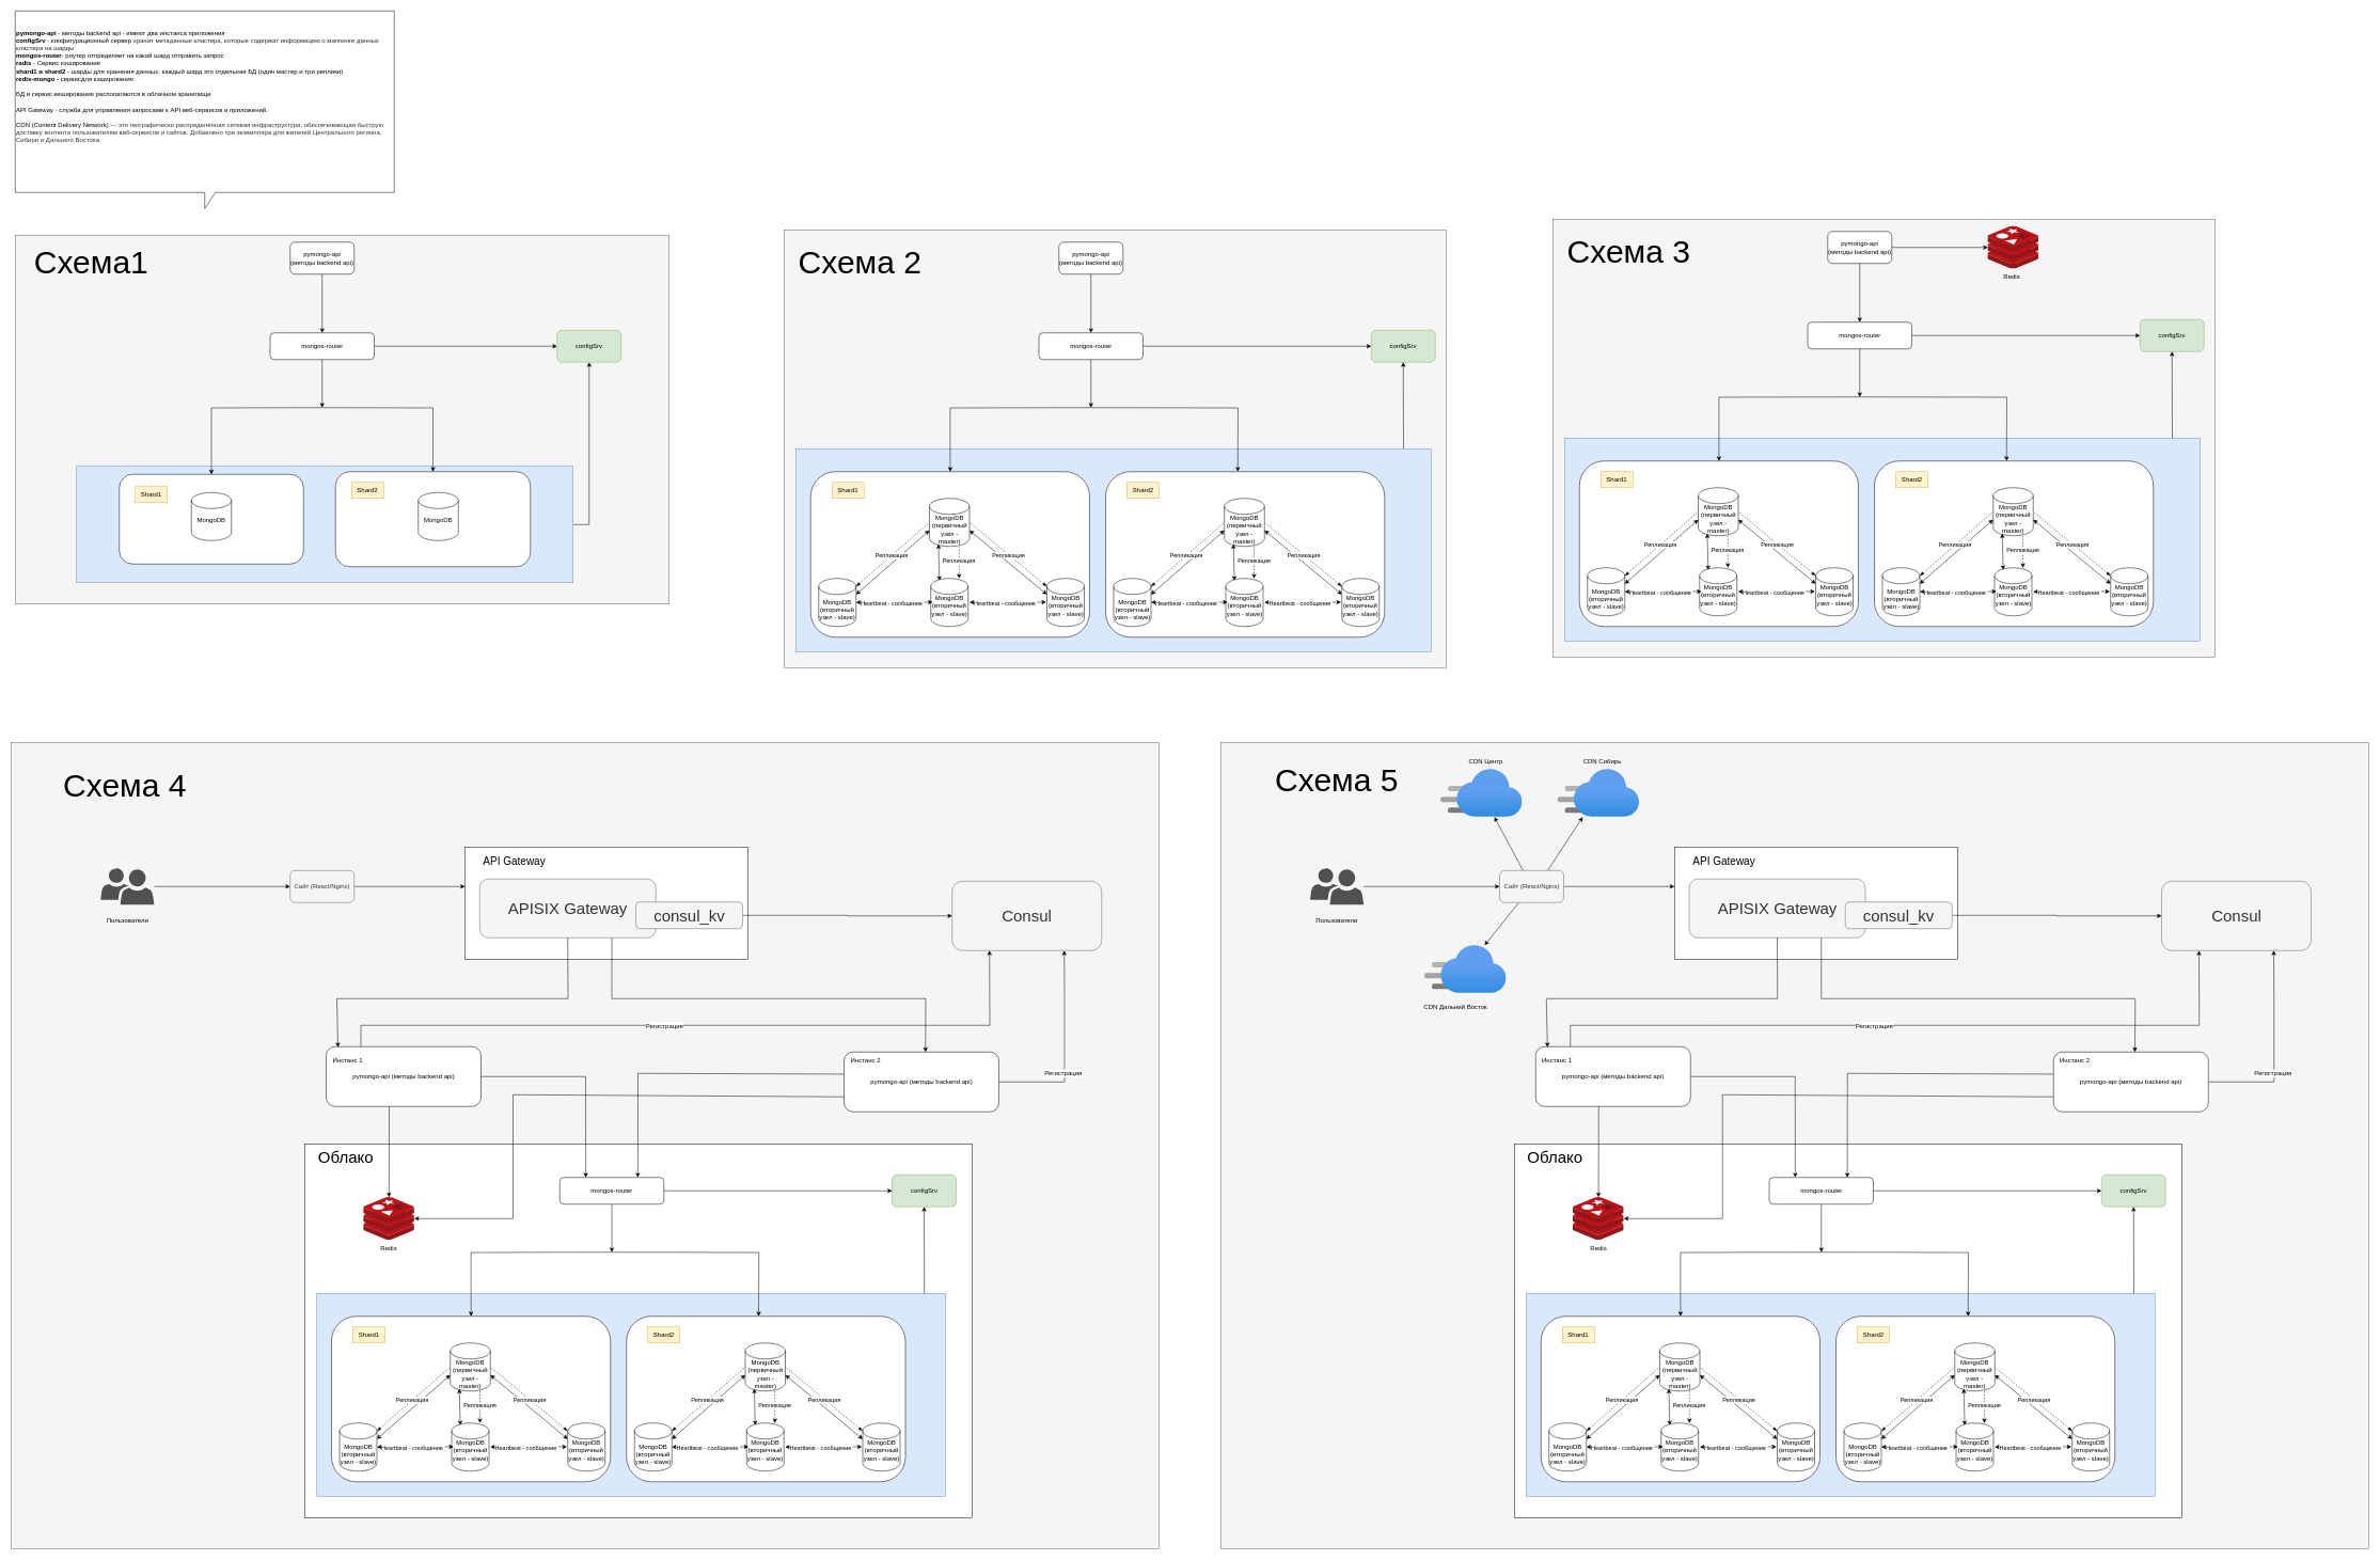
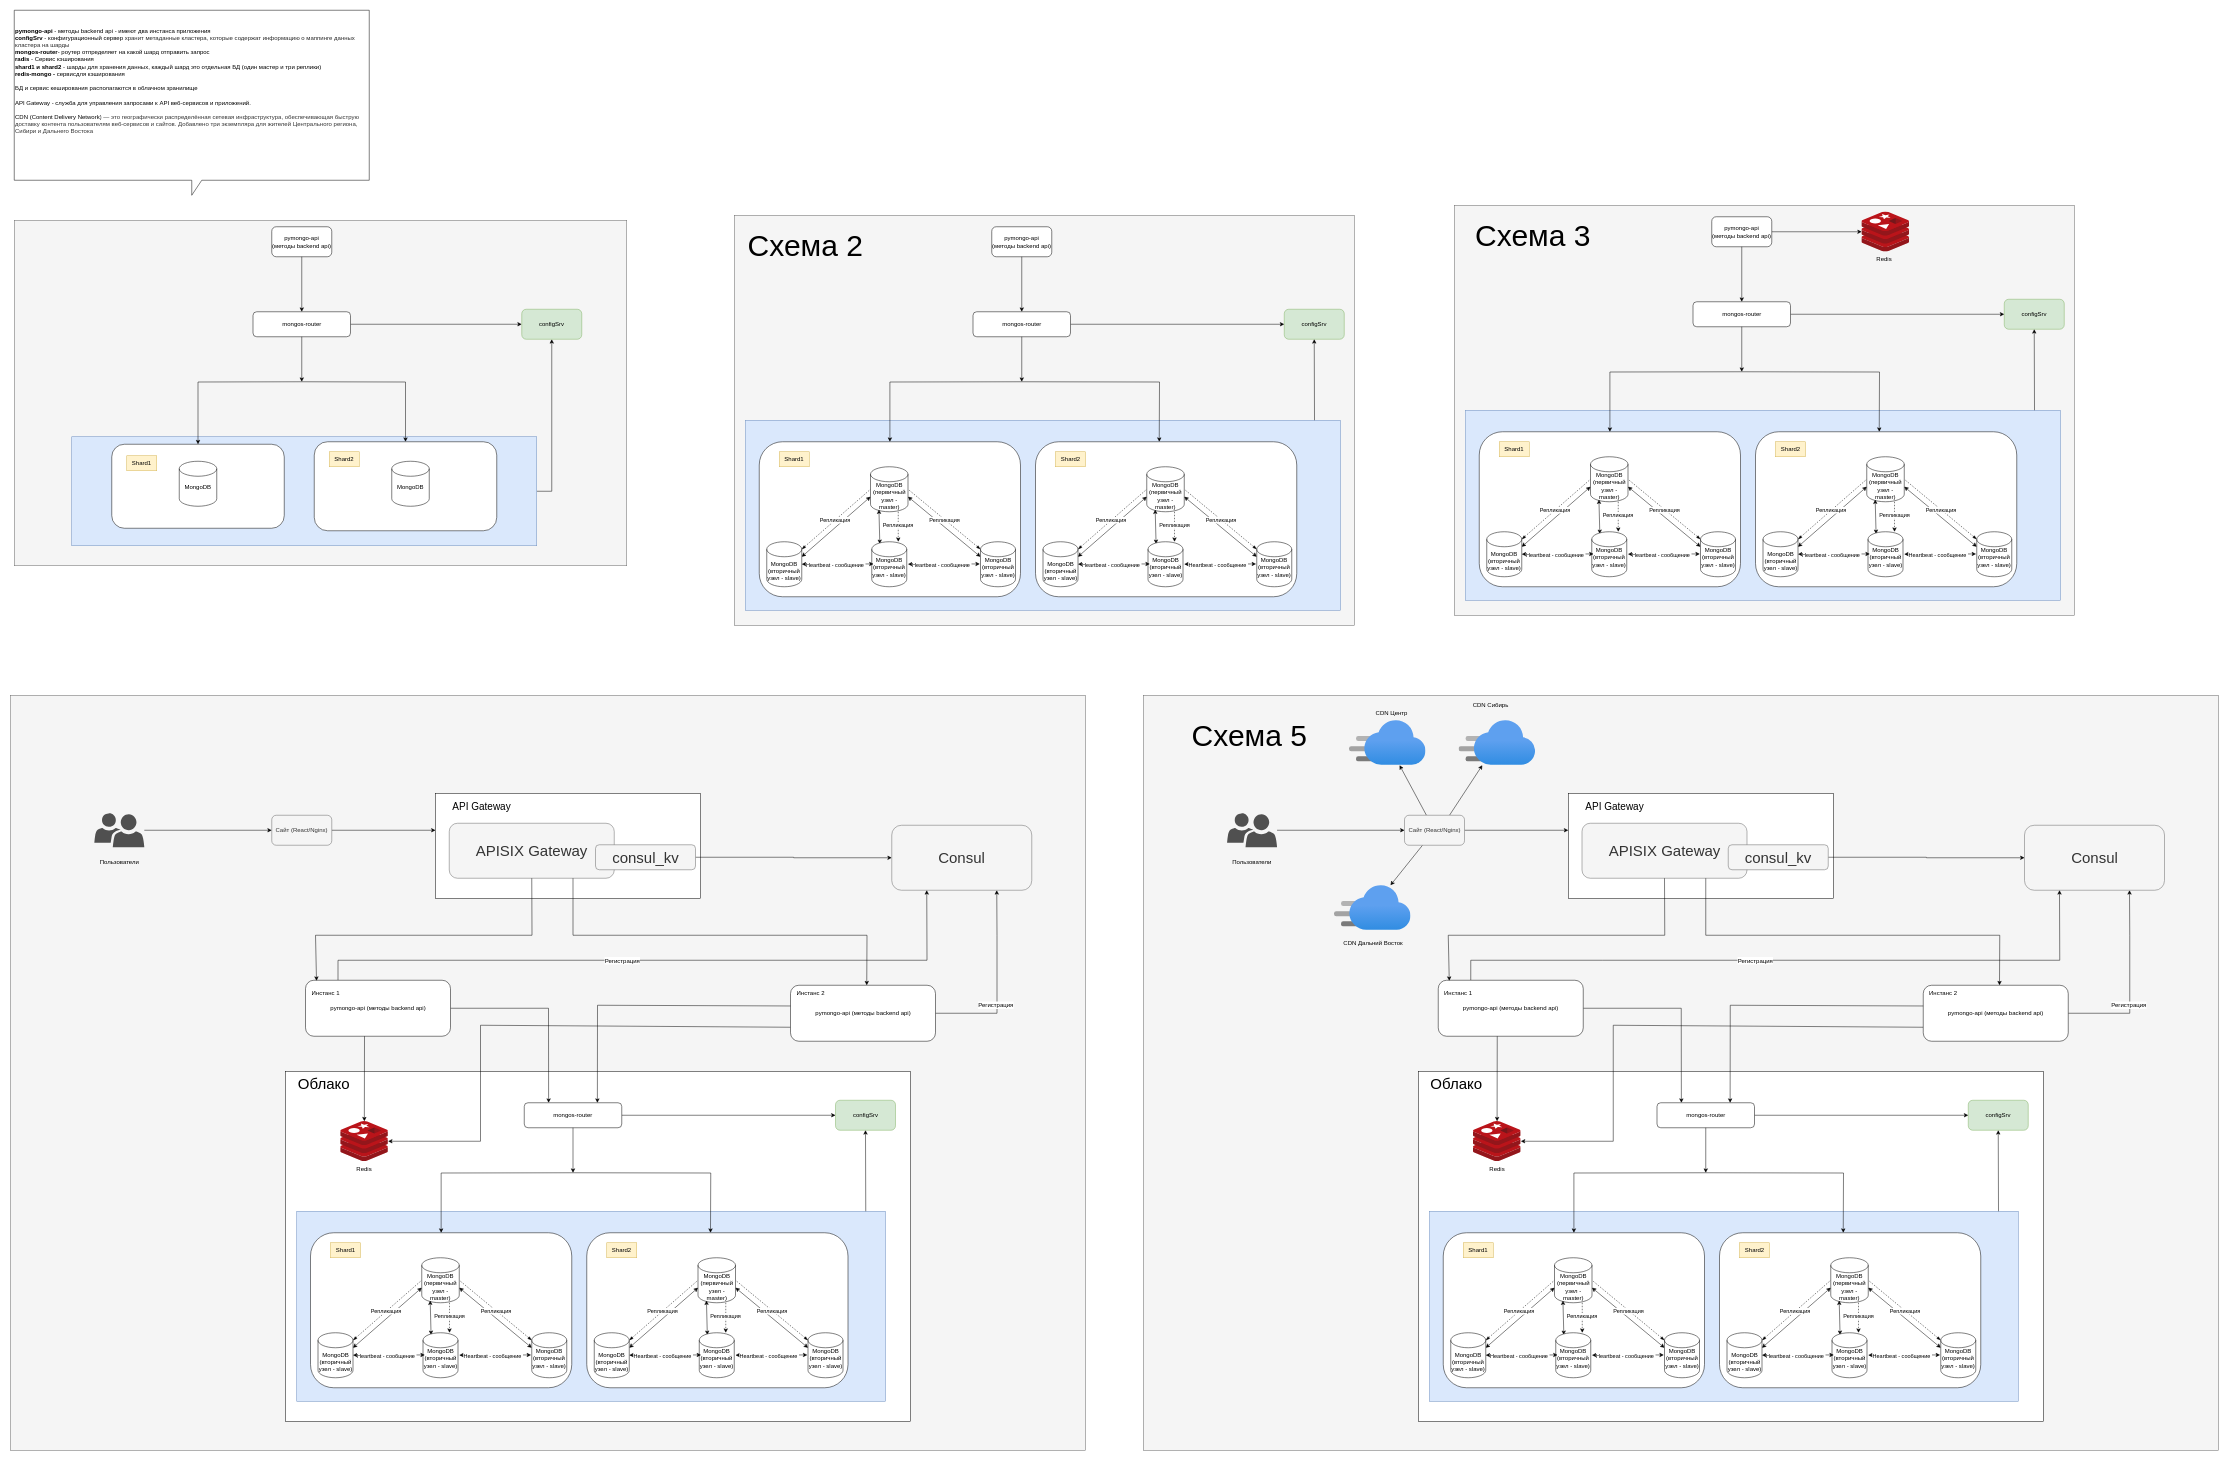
- <mxCell id="94" value="Схема 3" style="text;html=1;strokeColor=none;fillColor=none;align=center;verticalAlign=middle;whiteSpace=wrap;rounded=0;fontSize=60;" vertex="1" parent="1"><mxGeometry x="2908" y="420" width="285" height="100" as="geometry" /></mxCell>
+ <mxCell id="94" value="Схема 3" style="text;html=1;strokeColor=none;fillColor=none;align=center;verticalAlign=middle;whiteSpace=wrap;rounded=0;fontSize=60;" vertex="1" parent="1"><mxGeometry x="2923" y="420" width="285" height="100" as="geometry" /></mxCell>
- <mxCell id="22" value="Схема1" style="text;html=1;strokeColor=none;fillColor=none;align=center;verticalAlign=middle;whiteSpace=wrap;rounded=0;fontSize=60;" vertex="1" parent="1"><mxGeometry x="28" y="440" width="285" height="100" as="geometry" /></mxCell>
- <mxCell id="287" value="CDN Сибирь" style="text;html=1;strokeColor=none;fillColor=none;align=center;verticalAlign=middle;whiteSpace=wrap;rounded=0;fontSize=12;" vertex="1" parent="1"><mxGeometry x="2926" y="1410" width="150" height="30" as="geometry" /></mxCell>
+ <mxCell id="287" value="CDN Сибирь" style="text;html=1;strokeColor=none;fillColor=none;align=center;verticalAlign=middle;whiteSpace=wrap;rounded=0;fontSize=12;" vertex="1" parent="1"><mxGeometry x="2906" y="1395" width="150" height="30" as="geometry" /></mxCell>
- <mxCell id="235" value="Схема 5" style="text;html=1;strokeColor=none;fillColor=none;align=center;verticalAlign=middle;whiteSpace=wrap;rounded=0;fontSize=60;" vertex="1" parent="1"><mxGeometry x="2361" y="1410" width="285" height="100" as="geometry" /></mxCell>
+ <mxCell id="235" value="Схема 5" style="text;html=1;strokeColor=none;fillColor=none;align=center;verticalAlign=middle;whiteSpace=wrap;rounded=0;fontSize=60;" vertex="1" parent="1"><mxGeometry x="2356" y="1420" width="285" height="100" as="geometry" /></mxCell>
- <mxCell id="157" value="Схема 4" style="text;html=1;strokeColor=none;fillColor=none;align=center;verticalAlign=middle;whiteSpace=wrap;rounded=0;fontSize=60;" vertex="1" parent="1"><mxGeometry x="90.5" y="1420" width="285" height="100" as="geometry" /></mxCell>
- <mxCell id="288" value="CDN Дальний Восток" style="text;html=1;strokeColor=none;fillColor=none;align=center;verticalAlign=middle;whiteSpace=wrap;rounded=0;fontSize=12;" vertex="1" parent="1"><mxGeometry x="2651" y="1870" width="150" height="30" as="geometry" /></mxCell>
+ <mxCell id="288" value="CDN Дальний Восток" style="text;html=1;strokeColor=none;fillColor=none;align=center;verticalAlign=middle;whiteSpace=wrap;rounded=0;fontSize=12;" vertex="1" parent="1"><mxGeometry x="2671" y="1870" width="150" height="30" as="geometry" /></mxCell>
